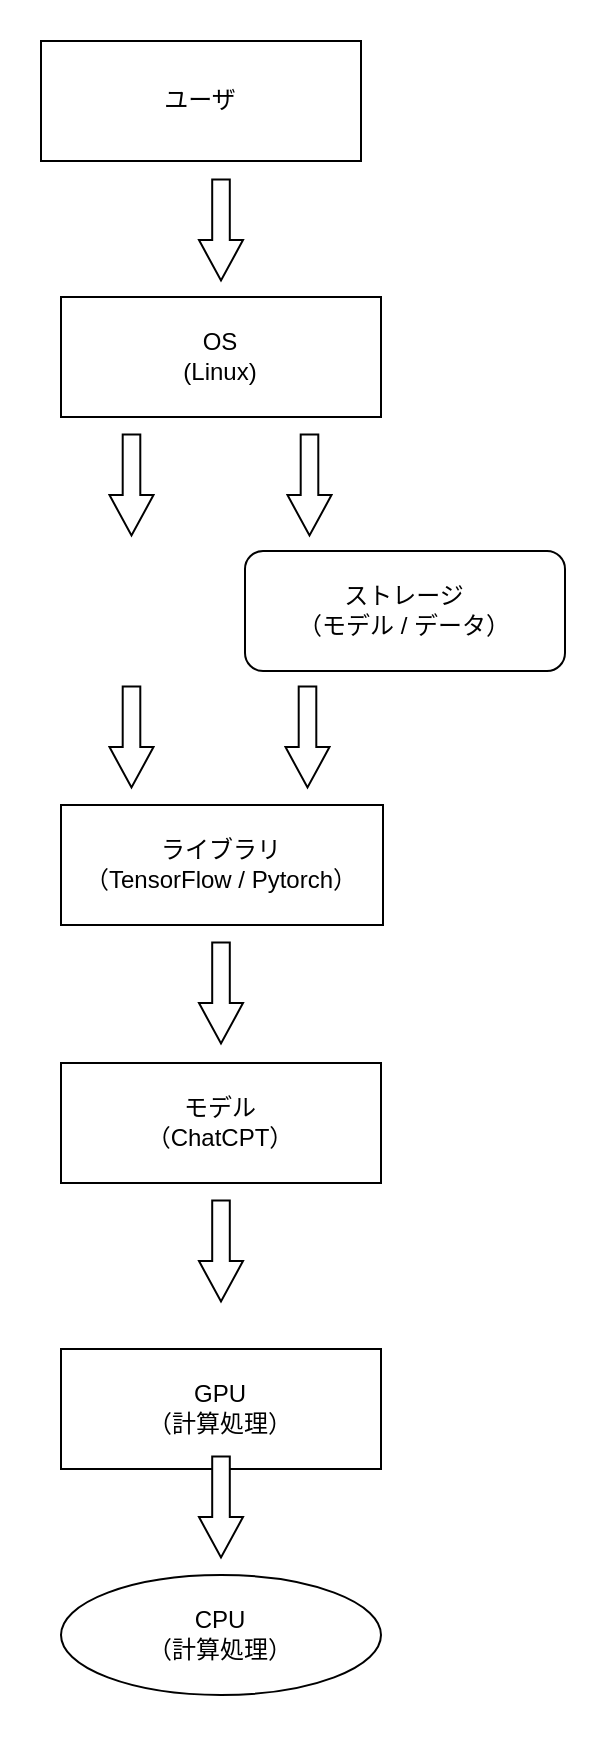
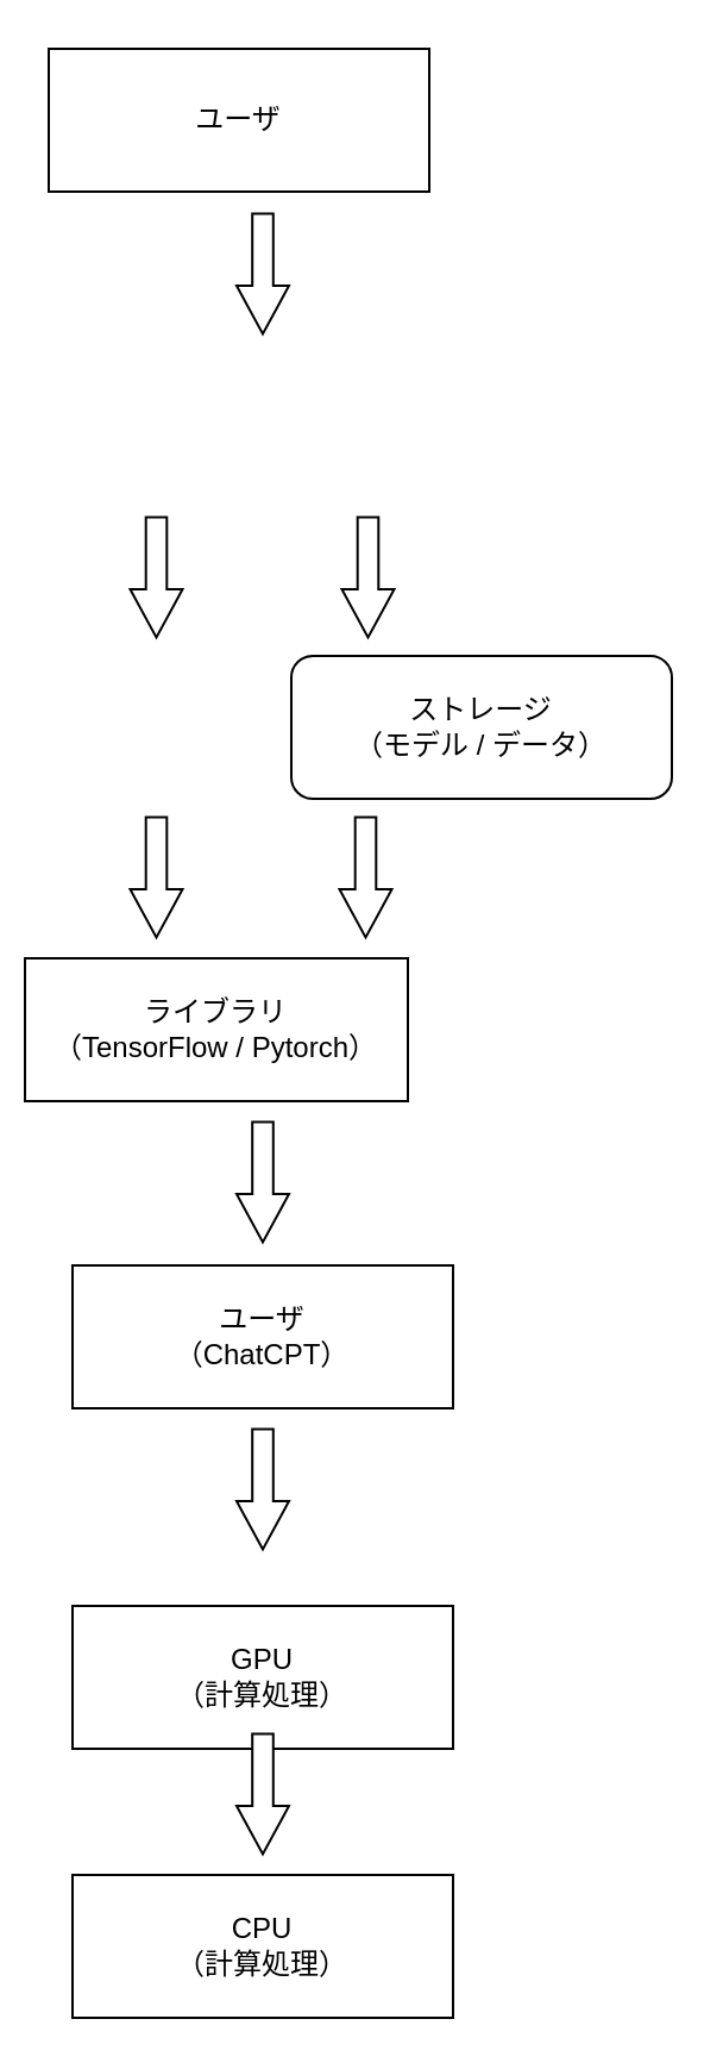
- <mxCell id="3" value="OS&lt;div&gt;(Linux)&lt;/div&gt;" style="rounded=0;whiteSpace=wrap;html=1;" parent="1" vertex="1"><mxGeometry x="30" y="148" width="160" height="60" as="geometry" /></mxCell>
- <mxCell id="5" value="ライブラリ&lt;div&gt;（TensorFlow / Pytorch）&lt;/div&gt;" style="rounded=0;whiteSpace=wrap;html=1;" parent="1" vertex="1"><mxGeometry x="30" y="402" width="161" height="60" as="geometry" /></mxCell>
+ <mxCell id="5" value="ライブラリ&lt;div&gt;（TensorFlow / Pytorch）&lt;/div&gt;" style="rounded=0;whiteSpace=wrap;html=1;" parent="1" vertex="1"><mxGeometry x="10" y="402" width="161" height="60" as="geometry" /></mxCell>
- <mxCell id="6" value="モデル&lt;div&gt;（ChatCPT）&lt;/div&gt;" style="rounded=0;whiteSpace=wrap;html=1;" parent="1" vertex="1"><mxGeometry x="30" y="531" width="160" height="60" as="geometry" /></mxCell>
+ <mxCell id="6" value="ユーザ&lt;div&gt;（ChatCPT）&lt;/div&gt;" style="rounded=0;whiteSpace=wrap;html=1;" parent="1" vertex="1"><mxGeometry x="30" y="531" width="160" height="60" as="geometry" /></mxCell>
- <mxCell id="17" value="CPU&lt;div&gt;（計算処理）&lt;/div&gt;" style="ellipse;whiteSpace=wrap;html=1;" vertex="1" parent="1"><mxGeometry x="30" y="787" width="160" height="60" as="geometry" /></mxCell>
+ <mxCell id="17" value="CPU&lt;div&gt;（計算処理）&lt;/div&gt;" style="rounded=0;whiteSpace=wrap;html=1;" vertex="1" parent="1"><mxGeometry x="30" y="787" width="160" height="60" as="geometry" /></mxCell>
